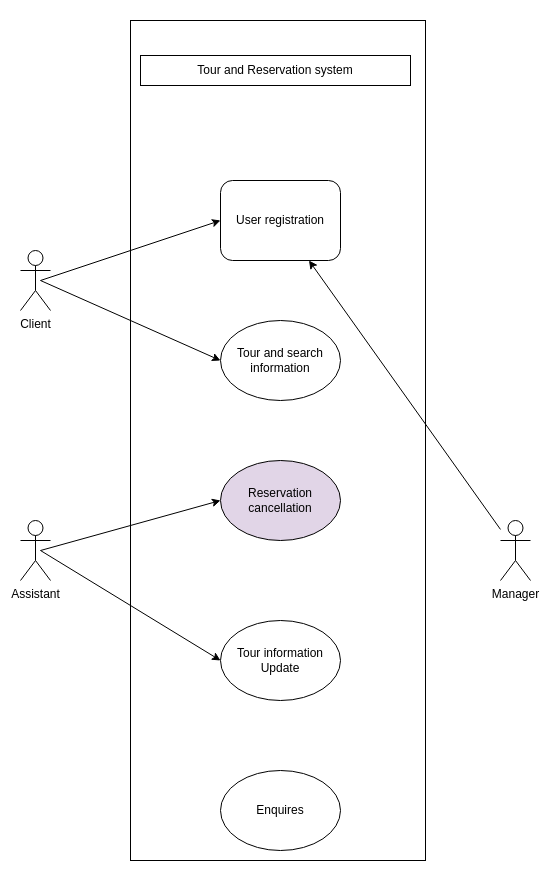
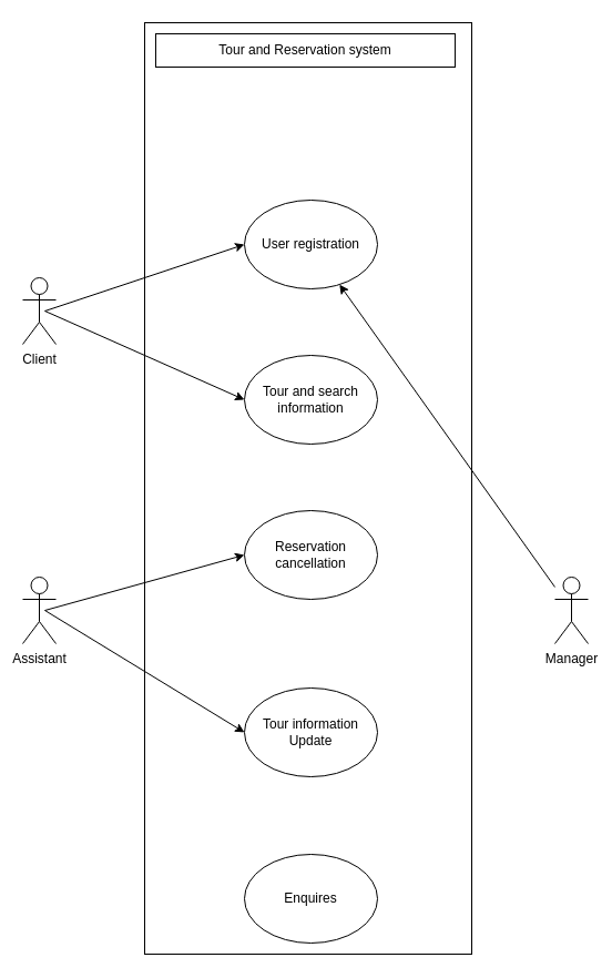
- <mxCell id="3" value="Tour and Reservation system" style="rounded=0;whiteSpace=wrap;html=1;" vertex="1" parent="1"><mxGeometry x="140" y="55" width="270" height="30" as="geometry" /></mxCell>
+ <mxCell id="3" value="Tour and Reservation system" style="rounded=0;whiteSpace=wrap;html=1;" vertex="1" parent="1"><mxGeometry x="140" y="30" width="270" height="30" as="geometry" /></mxCell>
- <mxCell id="4" value="User registration" style="whiteSpace=wrap;html=1;rounded=1;" vertex="1" parent="1"><mxGeometry x="220" y="180" width="120" height="80" as="geometry" /></mxCell>
+ <mxCell id="4" value="User registration" style="ellipse;whiteSpace=wrap;html=1;" vertex="1" parent="1"><mxGeometry x="220" y="180" width="120" height="80" as="geometry" /></mxCell>
- <mxCell id="6" value="Reservation cancellation" style="ellipse;whiteSpace=wrap;html=1;fillColor=#e1d5e7;" vertex="1" parent="1"><mxGeometry x="220" y="460" width="120" height="80" as="geometry" /></mxCell>
+ <mxCell id="6" value="Reservation cancellation" style="ellipse;whiteSpace=wrap;html=1;" vertex="1" parent="1"><mxGeometry x="220" y="460" width="120" height="80" as="geometry" /></mxCell>
